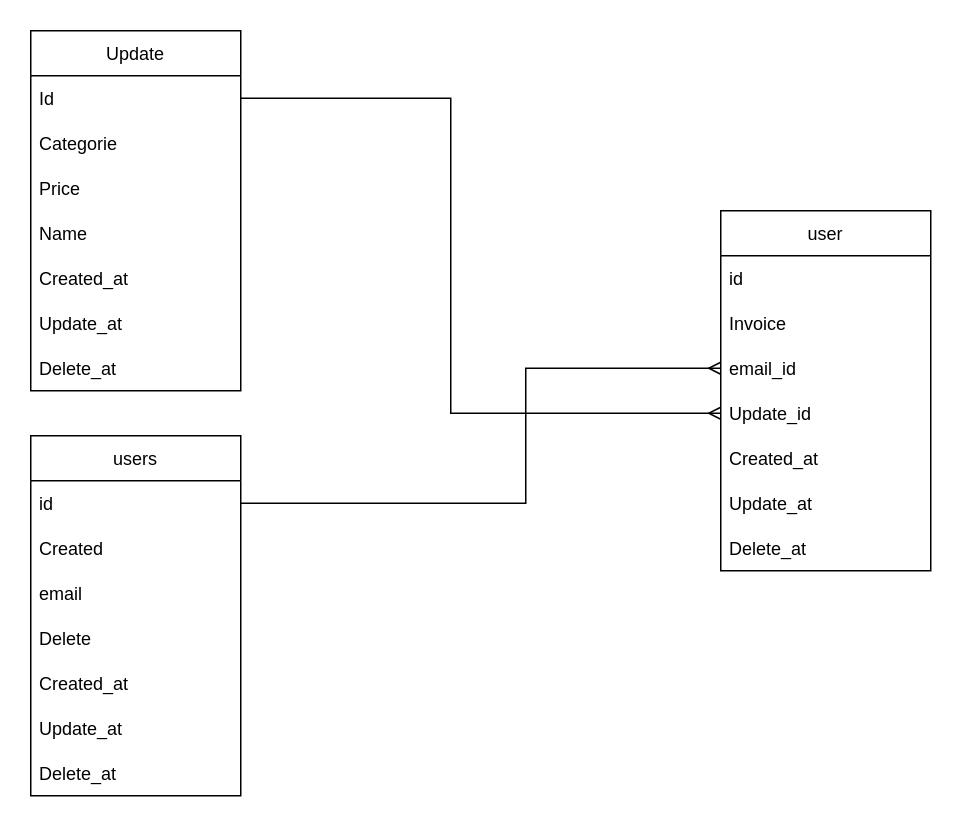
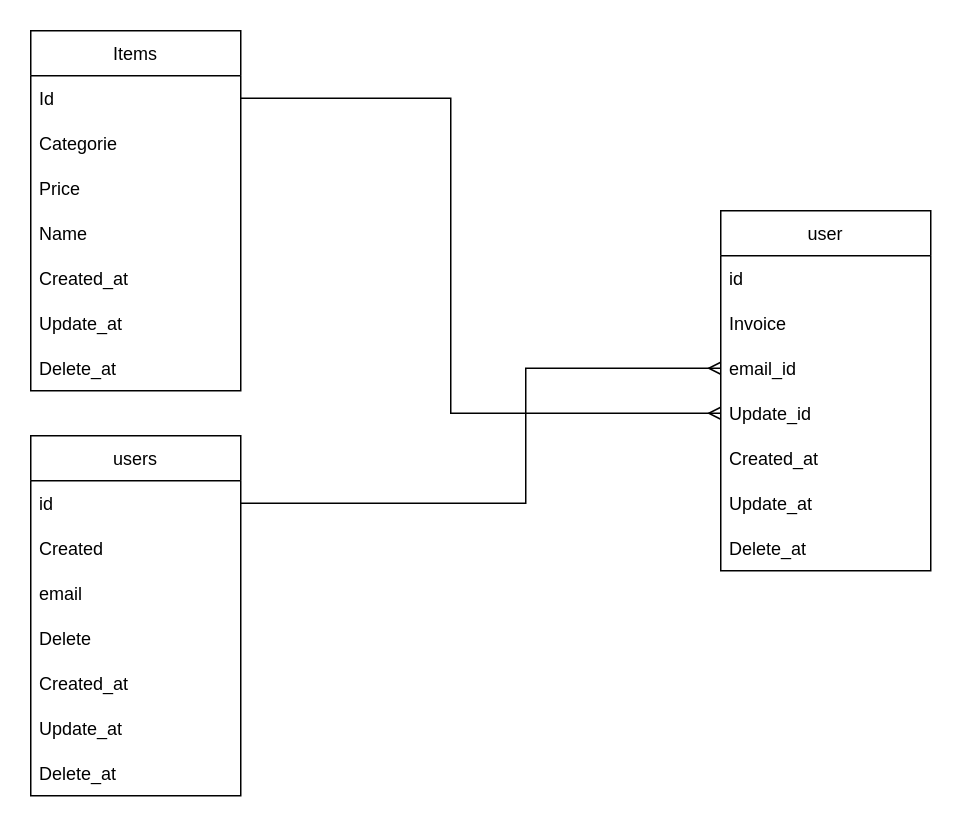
- <mxCell id="10" value="Update" style="swimlane;fontStyle=0;childLayout=stackLayout;horizontal=1;startSize=30;horizontalStack=0;resizeParent=1;resizeParentMax=0;resizeLast=0;collapsible=1;marginBottom=0;" vertex="1" parent="1"><mxGeometry x="20" y="20" width="140" height="240" as="geometry" /></mxCell>
+ <mxCell id="10" value="Items" style="swimlane;fontStyle=0;childLayout=stackLayout;horizontal=1;startSize=30;horizontalStack=0;resizeParent=1;resizeParentMax=0;resizeLast=0;collapsible=1;marginBottom=0;" vertex="1" parent="1"><mxGeometry x="20" y="20" width="140" height="240" as="geometry" /></mxCell>
